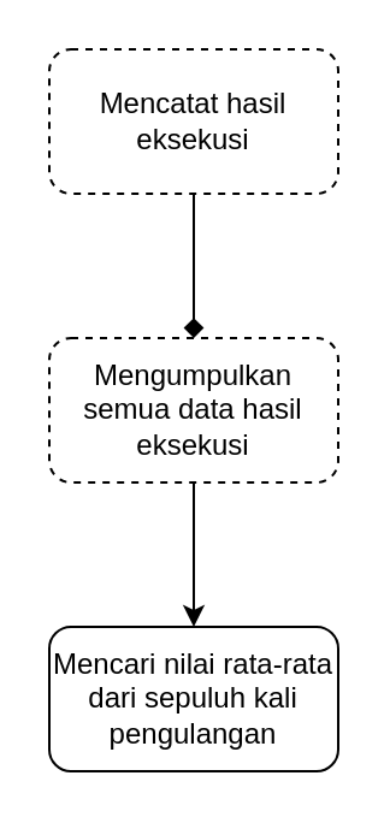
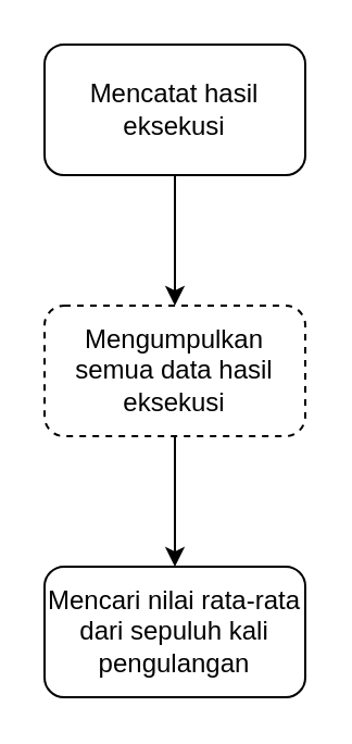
- <mxCell id="6" value="Mencatat hasil eksekusi" style="rounded=1;whiteSpace=wrap;html=1;dashed=1;" vertex="1" parent="1"><mxGeometry x="20" width="120" height="60" as="geometry" y="20" /></mxCell>
+ <mxCell id="6" value="Mencatat hasil eksekusi" style="rounded=1;whiteSpace=wrap;html=1;" vertex="1" parent="1"><mxGeometry x="20" width="120" height="60" as="geometry" y="20" /></mxCell>
- <mxCell id="5" style="edgeStyle=orthogonalEdgeStyle;rounded=0;orthogonalLoop=1;jettySize=auto;html=1;endArrow=diamond;" edge="1" parent="1" source="6" target="3"><mxGeometry relative="1" as="geometry" /></mxCell>
+ <mxCell id="5" style="edgeStyle=orthogonalEdgeStyle;rounded=0;orthogonalLoop=1;jettySize=auto;html=1;" edge="1" parent="1" source="6" target="3"><mxGeometry relative="1" as="geometry" /></mxCell>
